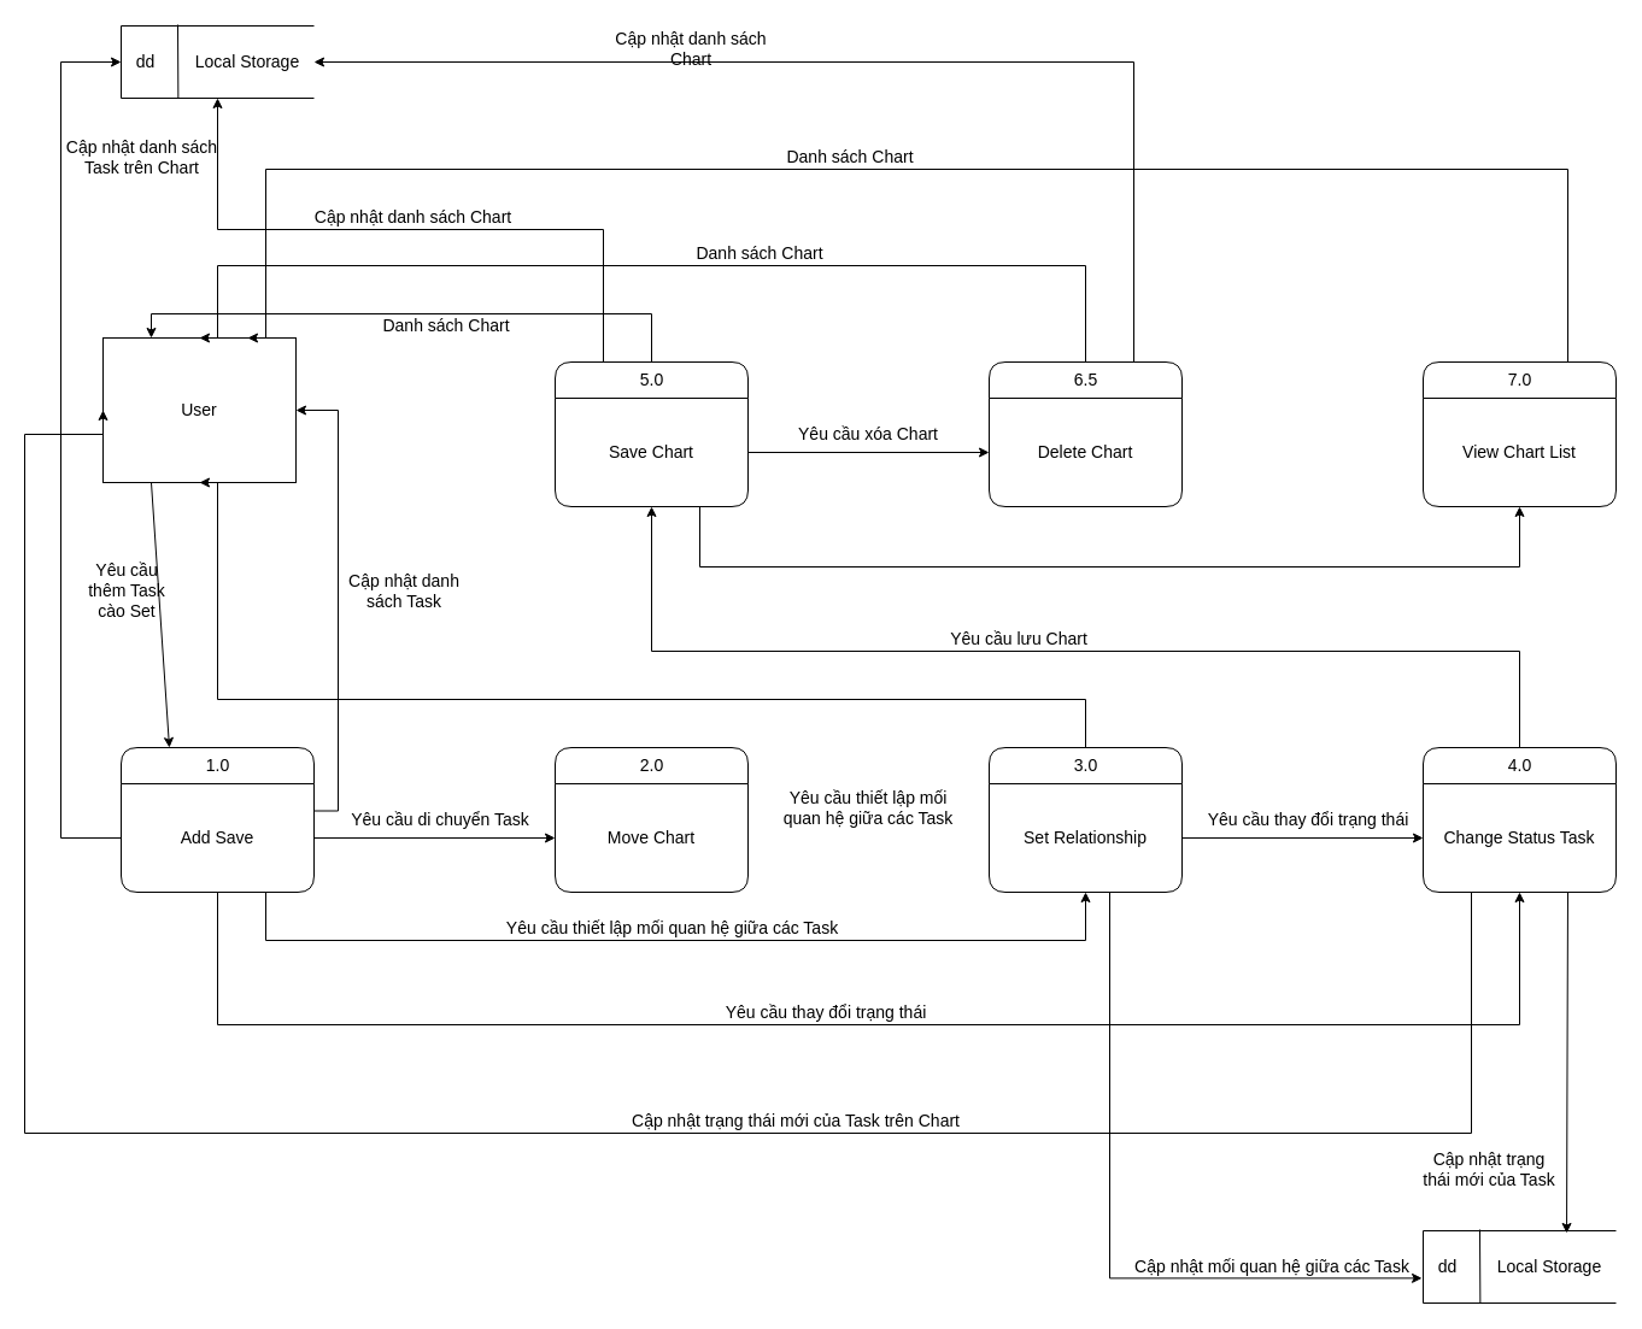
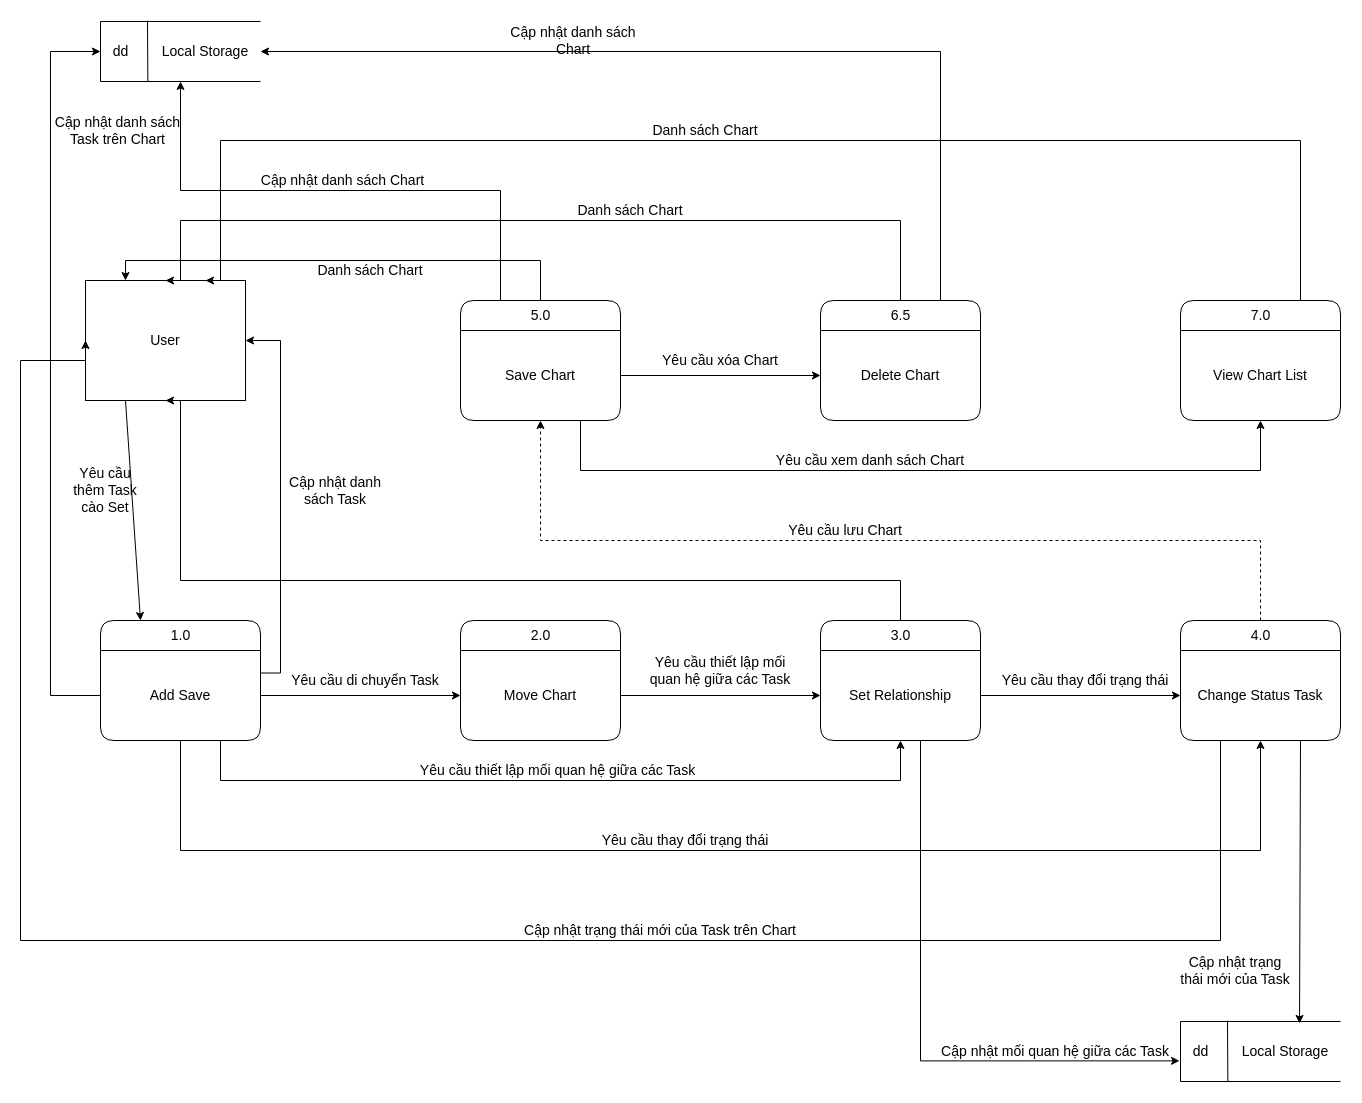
+ <mxCell id="47" value="Yêu cầu xem danh sách Chart" style="text;html=1;strokeColor=none;fillColor=none;align=center;verticalAlign=middle;whiteSpace=wrap;rounded=0;fontSize=14;" vertex="1" parent="1"><mxGeometry x="770" y="450" width="200" height="20" as="geometry" /></mxCell>
- <mxCell id="23" style="edgeStyle=orthogonalEdgeStyle;rounded=0;orthogonalLoop=1;jettySize=auto;html=1;exitX=0.5;exitY=0;exitDx=0;exitDy=0;entryX=0.5;entryY=1;entryDx=0;entryDy=0;fontSize=14;" edge="1" parent="1" source="24" target="15"><mxGeometry relative="1" as="geometry"><Array as="points"><mxPoint x="1260" y="540" /><mxPoint x="540" y="540" /></Array></mxGeometry></mxCell>
+ <mxCell id="23" style="edgeStyle=orthogonalEdgeStyle;rounded=0;orthogonalLoop=1;jettySize=auto;html=1;exitX=0.5;exitY=0;exitDx=0;exitDy=0;entryX=0.5;entryY=1;entryDx=0;entryDy=0;fontSize=14;dashed=1;" edge="1" parent="1" source="24" target="15"><mxGeometry relative="1" as="geometry"><Array as="points"><mxPoint x="1260" y="540" /><mxPoint x="540" y="540" /></Array></mxGeometry></mxCell>
+ <mxCell id="33" style="edgeStyle=orthogonalEdgeStyle;rounded=0;orthogonalLoop=1;jettySize=auto;html=1;exitX=1;exitY=0.5;exitDx=0;exitDy=0;fontSize=14;" edge="1" parent="1" source="20" target="18"><mxGeometry relative="1" as="geometry" /></mxCell>
